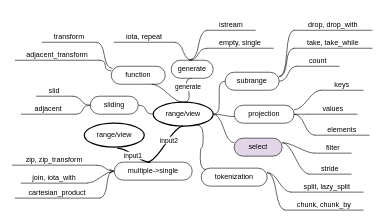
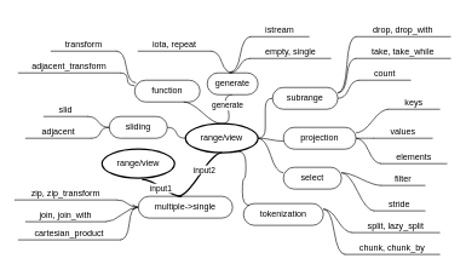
- <mxCell id="9" value="select" style="whiteSpace=wrap;html=1;rounded=1;arcSize=50;align=center;verticalAlign=middle;strokeWidth=1;autosize=1;spacing=4;treeFolding=1;treeMoving=1;newEdgeStyle={&quot;edgeStyle&quot;:&quot;entityRelationEdgeStyle&quot;,&quot;startArrow&quot;:&quot;none&quot;,&quot;endArrow&quot;:&quot;none&quot;,&quot;segment&quot;:10,&quot;curved&quot;:1,&quot;sourcePerimeterSpacing&quot;:0,&quot;targetPerimeterSpacing&quot;:0};fillColor=#e1d5e7;" vertex="1" parent="1"><mxGeometry x="390" y="230" width="80" height="30" as="geometry" /></mxCell>
+ <mxCell id="9" value="select" style="whiteSpace=wrap;html=1;rounded=1;arcSize=50;align=center;verticalAlign=middle;strokeWidth=1;autosize=1;spacing=4;treeFolding=1;treeMoving=1;newEdgeStyle={&quot;edgeStyle&quot;:&quot;entityRelationEdgeStyle&quot;,&quot;startArrow&quot;:&quot;none&quot;,&quot;endArrow&quot;:&quot;none&quot;,&quot;segment&quot;:10,&quot;curved&quot;:1,&quot;sourcePerimeterSpacing&quot;:0,&quot;targetPerimeterSpacing&quot;:0};" vertex="1" parent="1"><mxGeometry x="390" y="230" width="80" height="30" as="geometry" /></mxCell>
- <mxCell id="30" value="join, iota_with" style="whiteSpace=wrap;html=1;shape=partialRectangle;top=0;left=0;bottom=1;right=0;points=[[0,1],[1,1]];fillColor=none;align=center;verticalAlign=bottom;routingCenterY=0.5;snapToPoint=1;recursiveResize=0;autosize=1;treeFolding=1;treeMoving=1;newEdgeStyle={&quot;edgeStyle&quot;:&quot;entityRelationEdgeStyle&quot;,&quot;startArrow&quot;:&quot;none&quot;,&quot;endArrow&quot;:&quot;none&quot;,&quot;segment&quot;:10,&quot;curved&quot;:1,&quot;sourcePerimeterSpacing&quot;:0,&quot;targetPerimeterSpacing&quot;:0};" vertex="1" parent="1"><mxGeometry x="35" y="275" width="110" height="30" as="geometry" /></mxCell>
+ <mxCell id="30" value="join, join_with" style="whiteSpace=wrap;html=1;shape=partialRectangle;top=0;left=0;bottom=1;right=0;points=[[0,1],[1,1]];fillColor=none;align=center;verticalAlign=bottom;routingCenterY=0.5;snapToPoint=1;recursiveResize=0;autosize=1;treeFolding=1;treeMoving=1;newEdgeStyle={&quot;edgeStyle&quot;:&quot;entityRelationEdgeStyle&quot;,&quot;startArrow&quot;:&quot;none&quot;,&quot;endArrow&quot;:&quot;none&quot;,&quot;segment&quot;:10,&quot;curved&quot;:1,&quot;sourcePerimeterSpacing&quot;:0,&quot;targetPerimeterSpacing&quot;:0};" vertex="1" parent="1"><mxGeometry x="35" y="275" width="110" height="30" as="geometry" /></mxCell>
